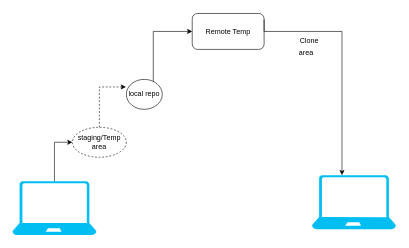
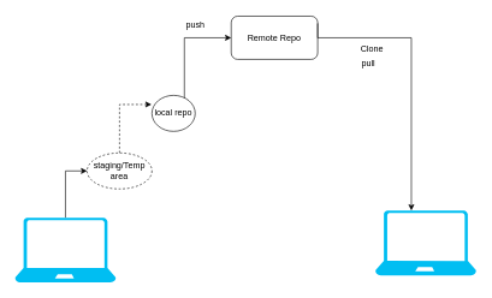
+ <mxCell id="14" value="push" style="text;html=1;align=center;verticalAlign=middle;resizable=0;points=[];autosize=1;strokeColor=none;fillColor=none;" vertex="1" parent="1"><mxGeometry x="245" y="20" width="50" height="30" as="geometry" /></mxCell>
- <mxCell id="2" value="Remote Temp" style="rounded=1;whiteSpace=wrap;html=1;" vertex="1" parent="1"><mxGeometry x="320" y="22" width="120" height="60" as="geometry" /></mxCell>
+ <mxCell id="2" value="Remote Repo" style="rounded=1;whiteSpace=wrap;html=1;" vertex="1" parent="1"><mxGeometry x="320" y="22" width="120" height="60" as="geometry" /></mxCell>
- <mxCell id="13" value="area" style="text;html=1;align=center;verticalAlign=middle;resizable=0;points=[];autosize=1;strokeColor=none;fillColor=none;" vertex="1" parent="1"><mxGeometry x="490" y="72" width="40" height="30" as="geometry" /></mxCell>
+ <mxCell id="13" value="pull" style="text;html=1;align=center;verticalAlign=middle;resizable=0;points=[];autosize=1;strokeColor=none;fillColor=none;" vertex="1" parent="1"><mxGeometry x="490" y="72" width="40" height="30" as="geometry" /></mxCell>
